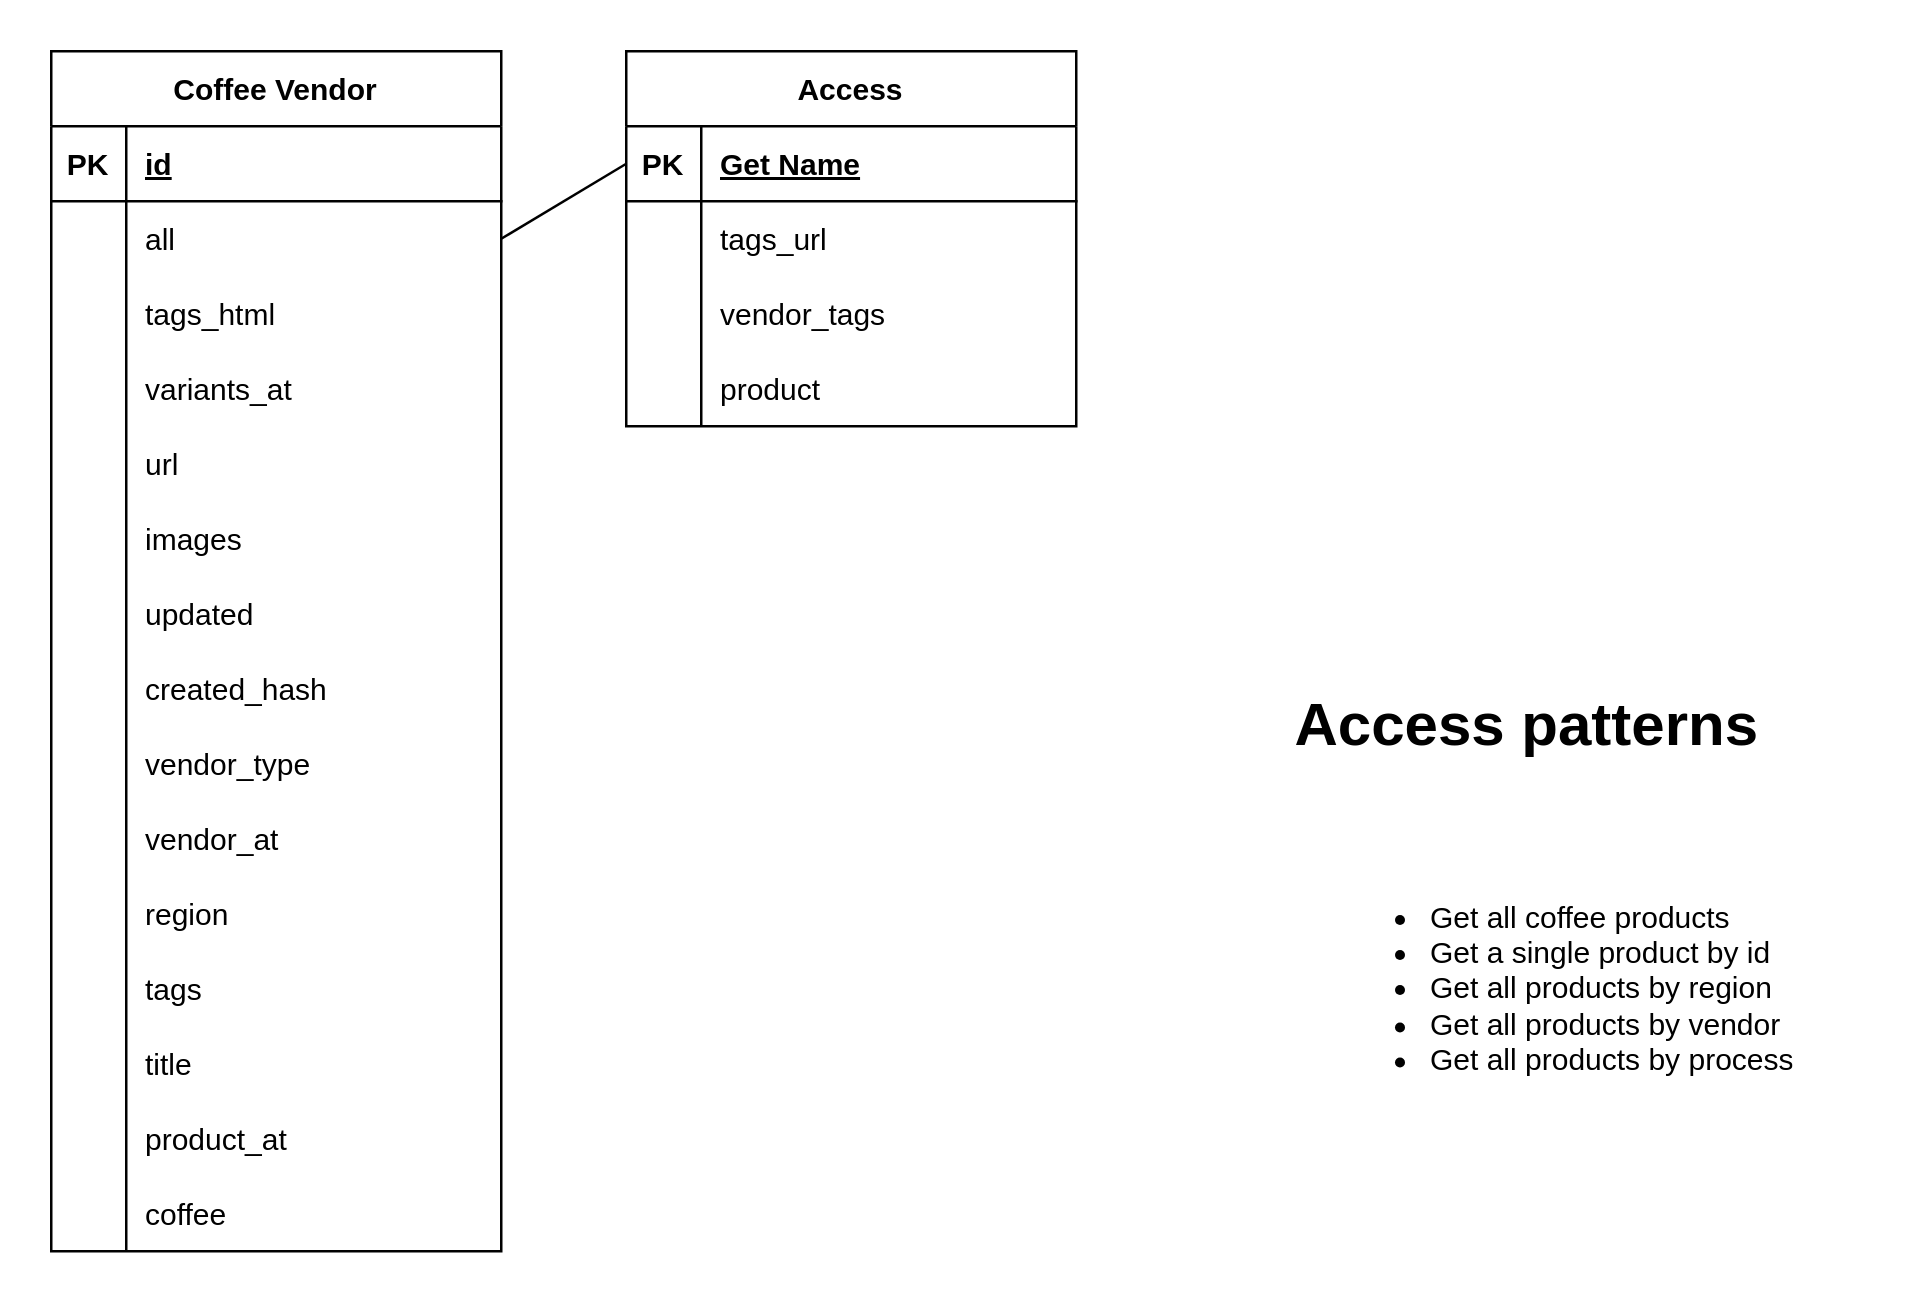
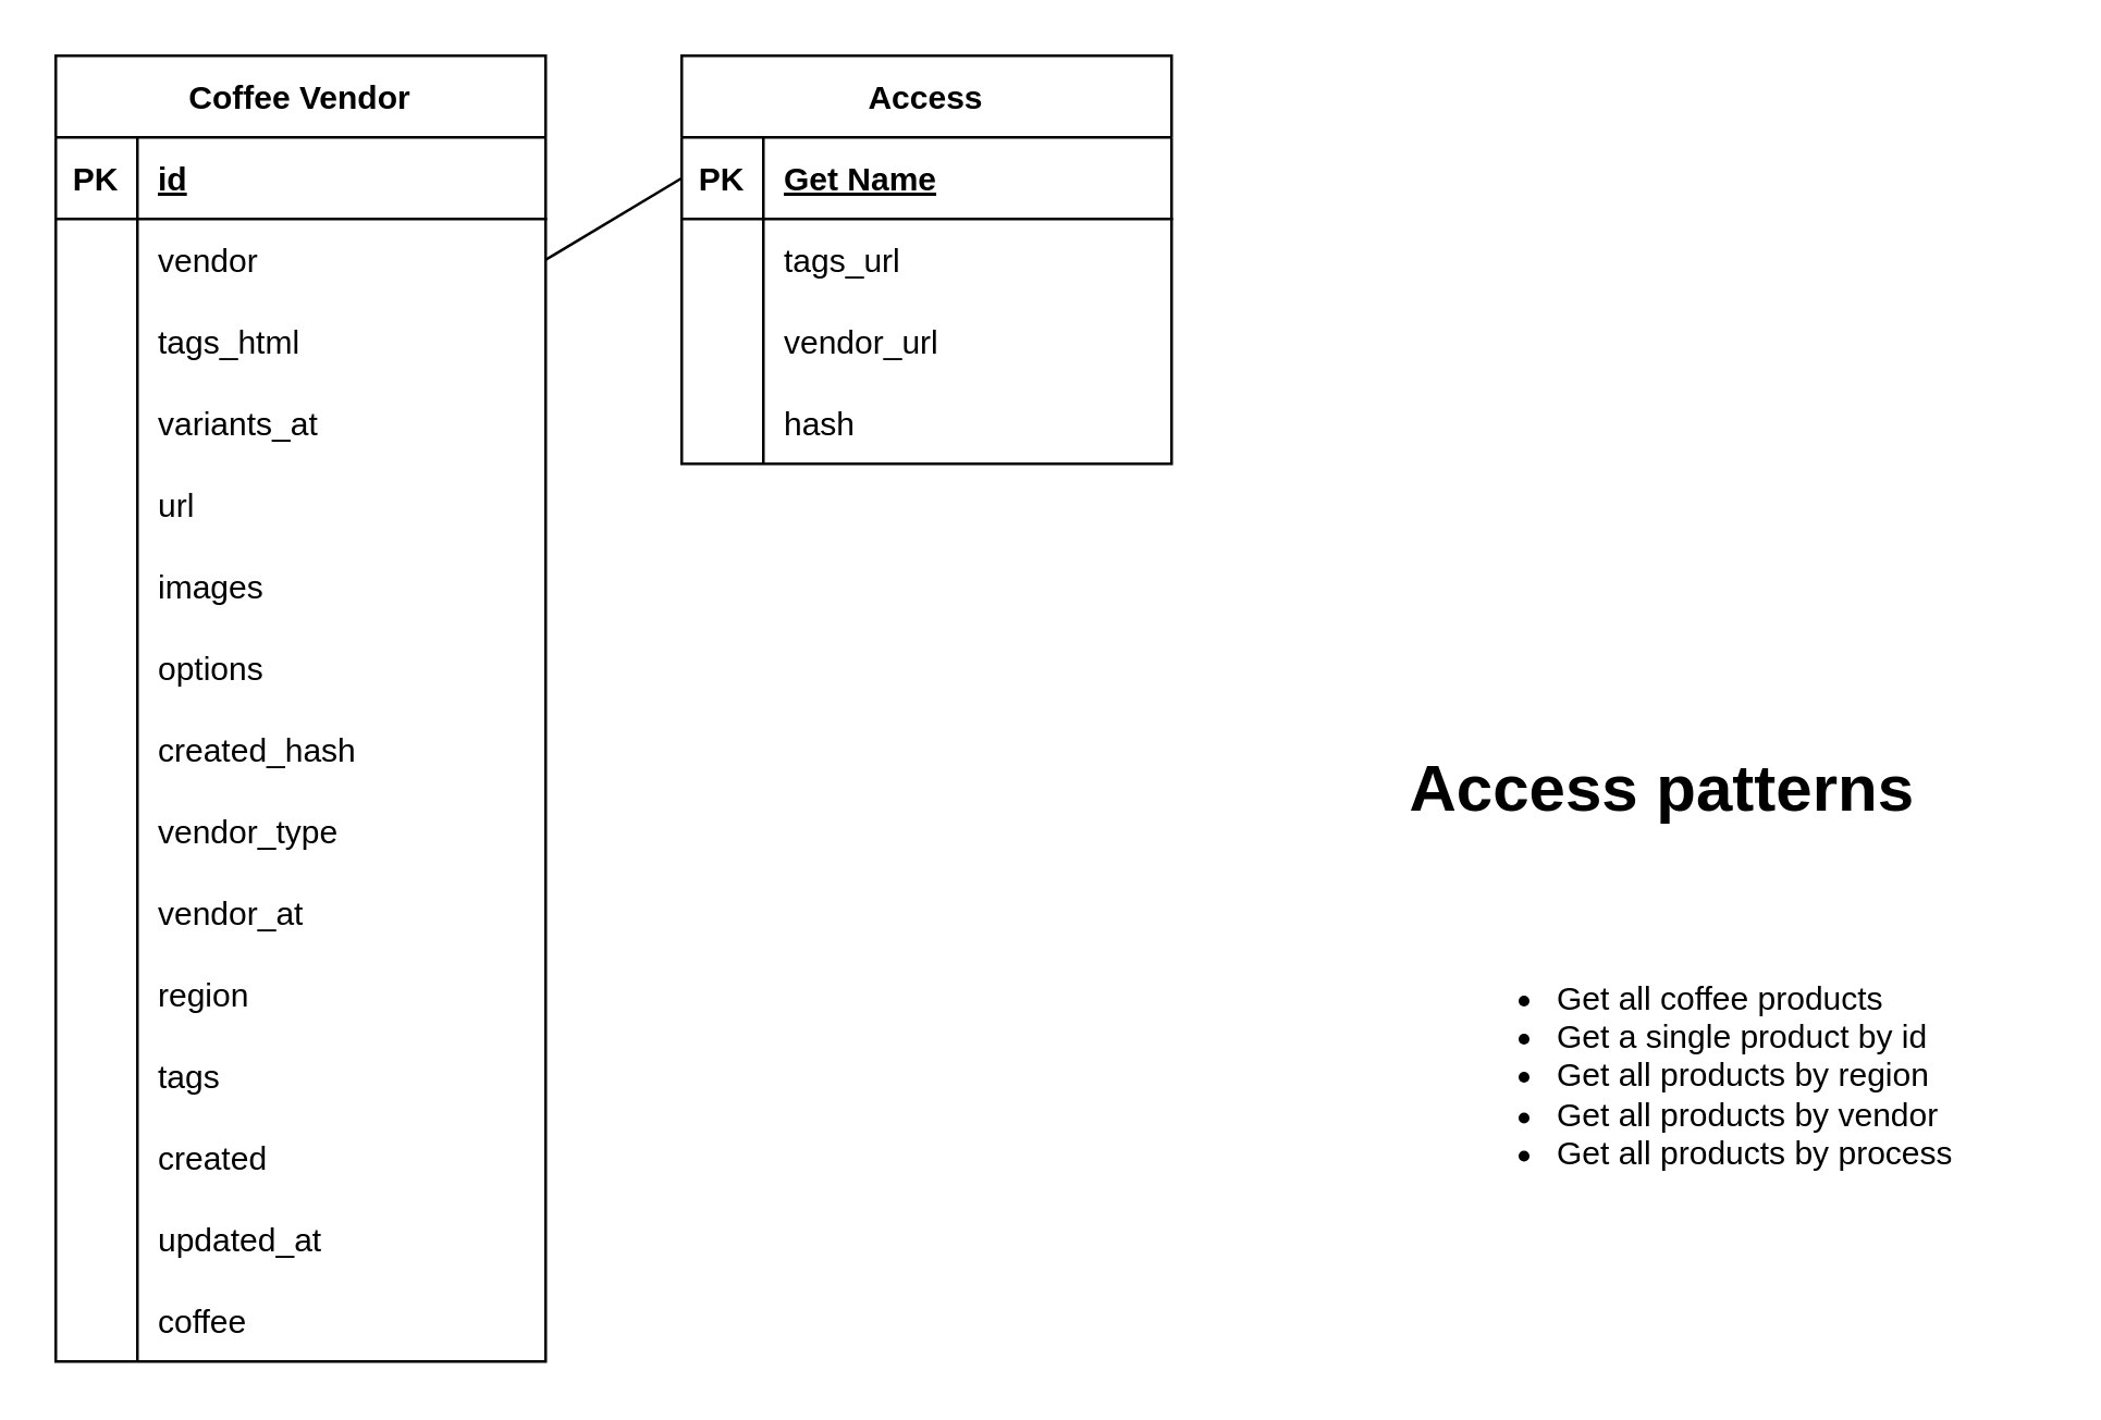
- <mxCell id="8" value="all" style="shape=partialRectangle;connectable=0;fillColor=none;top=0;left=0;bottom=0;right=0;align=left;spacingLeft=6;overflow=hidden;" vertex="1" parent="6"><mxGeometry x="30" width="150" height="30" as="geometry"><mxRectangle width="150" height="30" as="alternateBounds" /></mxGeometry></mxCell>
+ <mxCell id="8" value="vendor" style="shape=partialRectangle;connectable=0;fillColor=none;top=0;left=0;bottom=0;right=0;align=left;spacingLeft=6;overflow=hidden;" vertex="1" parent="6"><mxGeometry x="30" width="150" height="30" as="geometry"><mxRectangle width="150" height="30" as="alternateBounds" /></mxGeometry></mxCell>
- <mxCell id="57" value="vendor_tags" style="shape=partialRectangle;connectable=0;fillColor=none;top=0;left=0;bottom=0;right=0;align=left;spacingLeft=6;overflow=hidden;" vertex="1" parent="55"><mxGeometry x="30" width="150" height="30" as="geometry"><mxRectangle width="150" height="30" as="alternateBounds" /></mxGeometry></mxCell>
+ <mxCell id="57" value="vendor_url" style="shape=partialRectangle;connectable=0;fillColor=none;top=0;left=0;bottom=0;right=0;align=left;spacingLeft=6;overflow=hidden;" vertex="1" parent="55"><mxGeometry x="30" width="150" height="30" as="geometry"><mxRectangle width="150" height="30" as="alternateBounds" /></mxGeometry></mxCell>
- <mxCell id="60" value="product" style="shape=partialRectangle;connectable=0;fillColor=none;top=0;left=0;bottom=0;right=0;align=left;spacingLeft=6;overflow=hidden;" vertex="1" parent="58"><mxGeometry x="30" width="150" height="30" as="geometry"><mxRectangle width="150" height="30" as="alternateBounds" /></mxGeometry></mxCell>
+ <mxCell id="60" value="hash" style="shape=partialRectangle;connectable=0;fillColor=none;top=0;left=0;bottom=0;right=0;align=left;spacingLeft=6;overflow=hidden;" vertex="1" parent="58"><mxGeometry x="30" width="150" height="30" as="geometry"><mxRectangle width="150" height="30" as="alternateBounds" /></mxGeometry></mxCell>
- <mxCell id="23" value="updated" style="shape=partialRectangle;connectable=0;fillColor=none;top=0;left=0;bottom=0;right=0;align=left;spacingLeft=6;overflow=hidden;" vertex="1" parent="21"><mxGeometry x="30" width="150" height="30" as="geometry"><mxRectangle width="150" height="30" as="alternateBounds" /></mxGeometry></mxCell>
+ <mxCell id="23" value="options" style="shape=partialRectangle;connectable=0;fillColor=none;top=0;left=0;bottom=0;right=0;align=left;spacingLeft=6;overflow=hidden;" vertex="1" parent="21"><mxGeometry x="30" width="150" height="30" as="geometry"><mxRectangle width="150" height="30" as="alternateBounds" /></mxGeometry></mxCell>
- <mxCell id="41" value="title" style="shape=partialRectangle;connectable=0;fillColor=none;top=0;left=0;bottom=0;right=0;align=left;spacingLeft=6;overflow=hidden;" vertex="1" parent="39"><mxGeometry x="30" width="150" height="30" as="geometry"><mxRectangle width="150" height="30" as="alternateBounds" /></mxGeometry></mxCell>
+ <mxCell id="41" value="created" style="shape=partialRectangle;connectable=0;fillColor=none;top=0;left=0;bottom=0;right=0;align=left;spacingLeft=6;overflow=hidden;" vertex="1" parent="39"><mxGeometry x="30" width="150" height="30" as="geometry"><mxRectangle width="150" height="30" as="alternateBounds" /></mxGeometry></mxCell>
- <mxCell id="44" value="product_at" style="shape=partialRectangle;connectable=0;fillColor=none;top=0;left=0;bottom=0;right=0;align=left;spacingLeft=6;overflow=hidden;" vertex="1" parent="42"><mxGeometry x="30" width="150" height="30" as="geometry"><mxRectangle width="150" height="30" as="alternateBounds" /></mxGeometry></mxCell>
+ <mxCell id="44" value="updated_at" style="shape=partialRectangle;connectable=0;fillColor=none;top=0;left=0;bottom=0;right=0;align=left;spacingLeft=6;overflow=hidden;" vertex="1" parent="42"><mxGeometry x="30" width="150" height="30" as="geometry"><mxRectangle width="150" height="30" as="alternateBounds" /></mxGeometry></mxCell>
